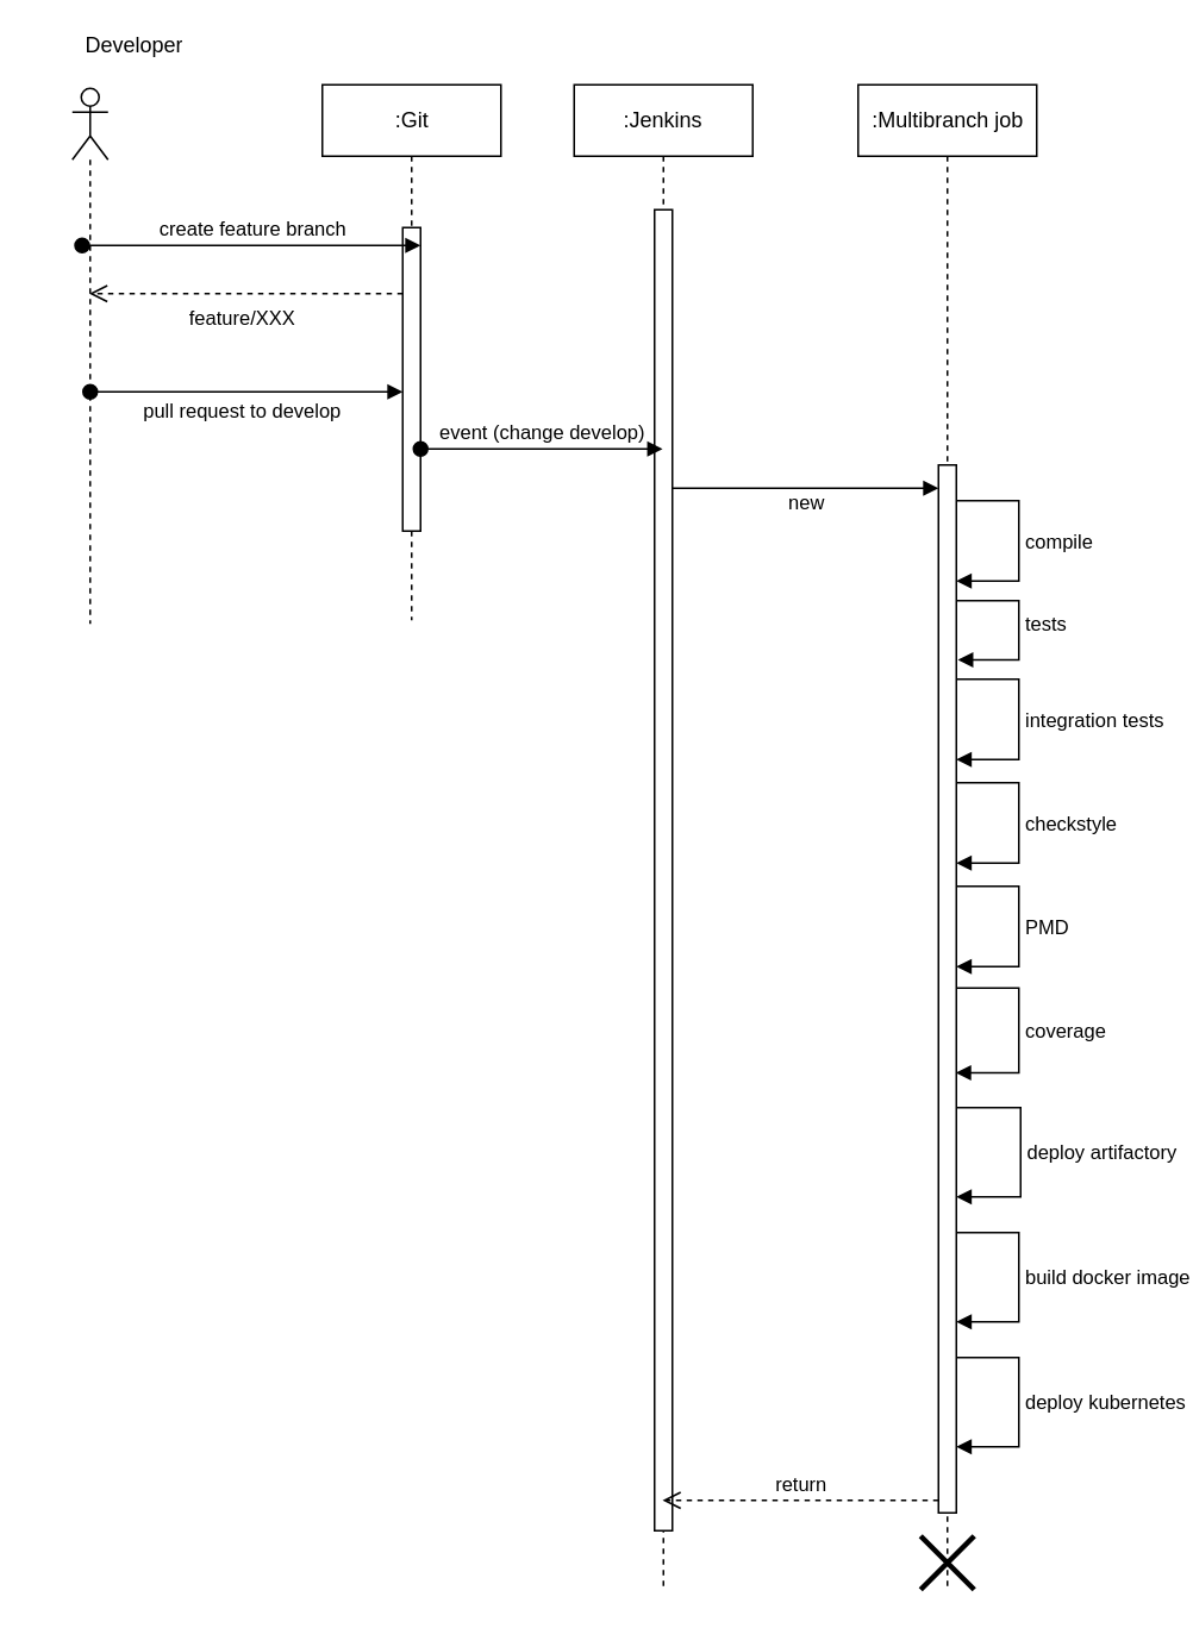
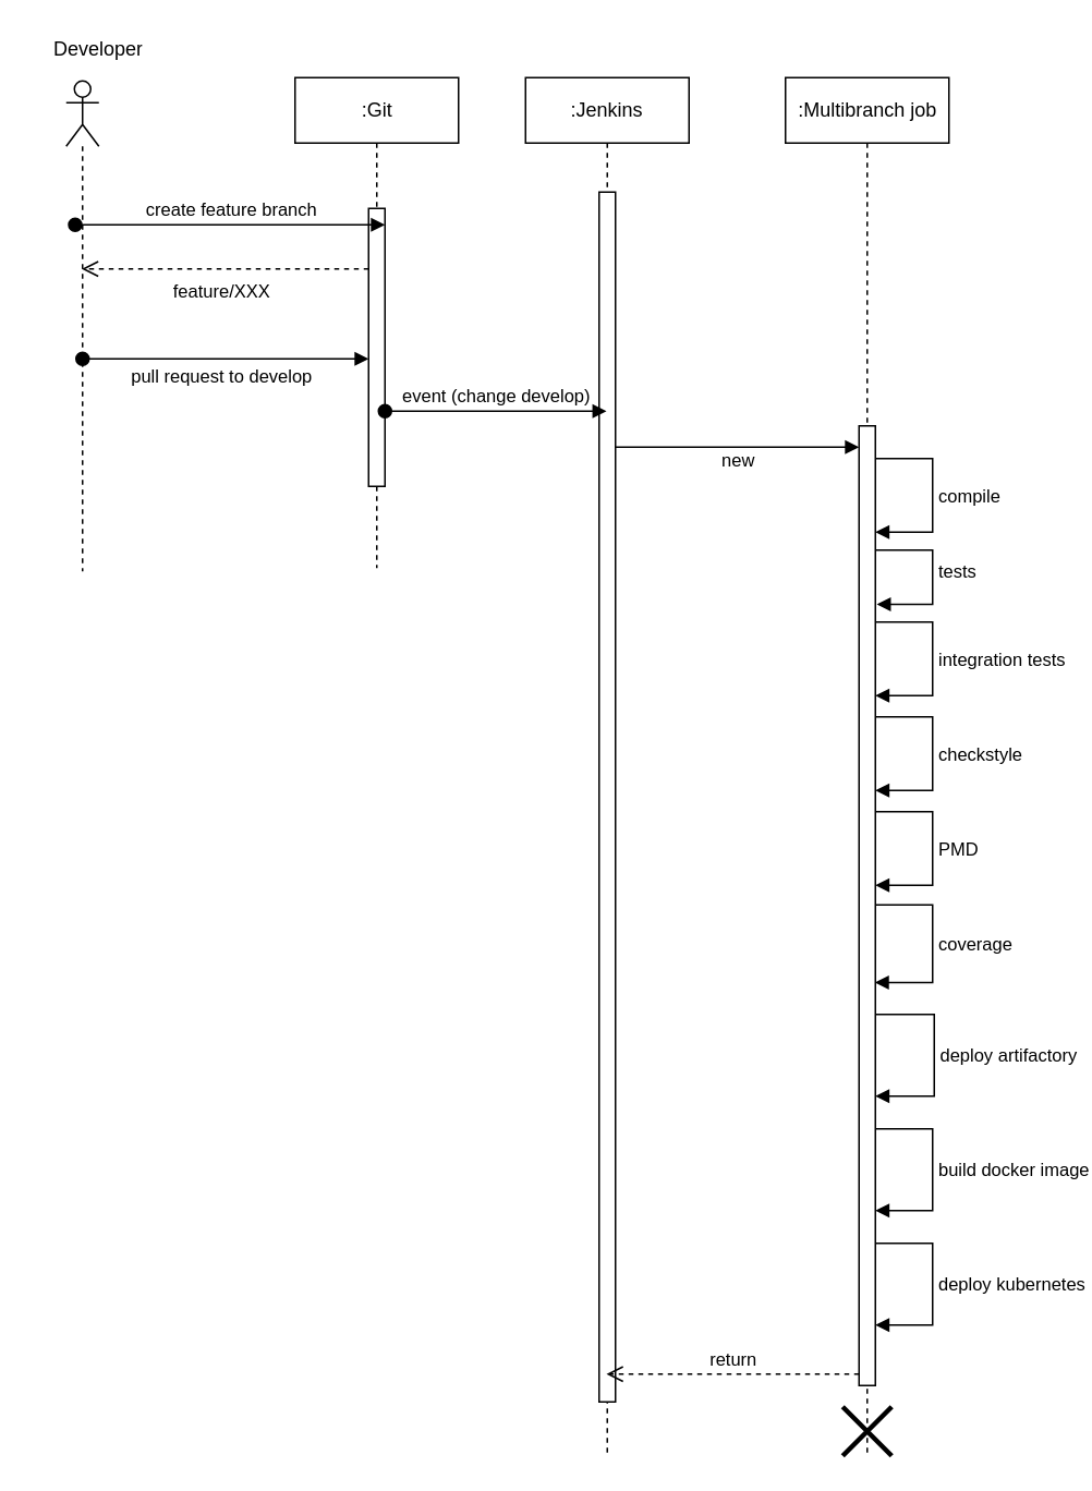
- <mxCell id="23" value="Developer" style="text;html=1;strokeColor=none;fillColor=none;align=center;verticalAlign=middle;whiteSpace=wrap;overflow=hidden;" vertex="1" parent="1"><mxGeometry x="35" y="15" width="80" height="20" as="geometry" /></mxCell>
+ <mxCell id="23" value="Developer" style="text;html=1;strokeColor=none;fillColor=none;align=center;verticalAlign=middle;whiteSpace=wrap;overflow=hidden;" vertex="1" parent="1"><mxGeometry x="20" y="20" width="80" height="20" as="geometry" /></mxCell>
